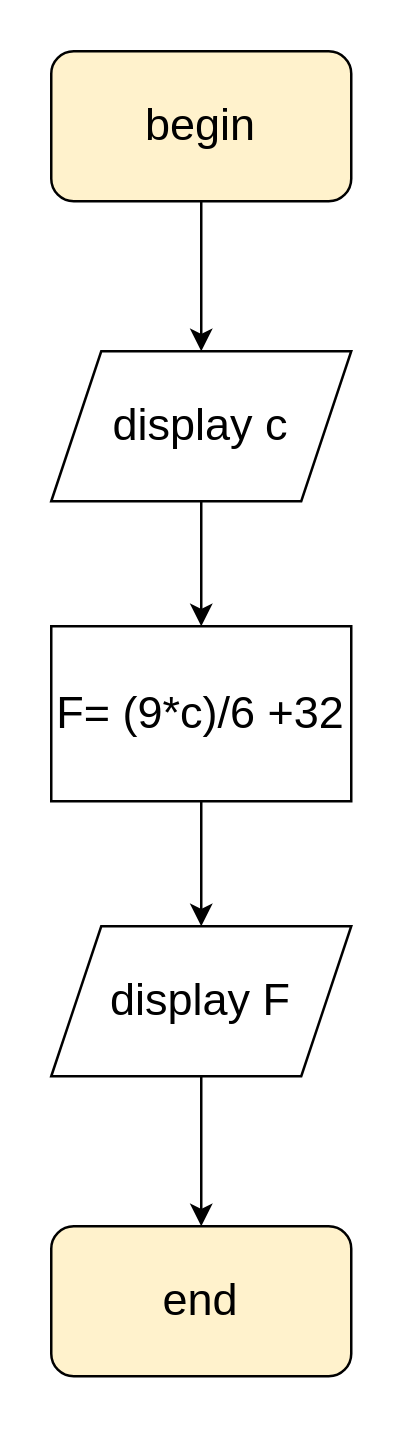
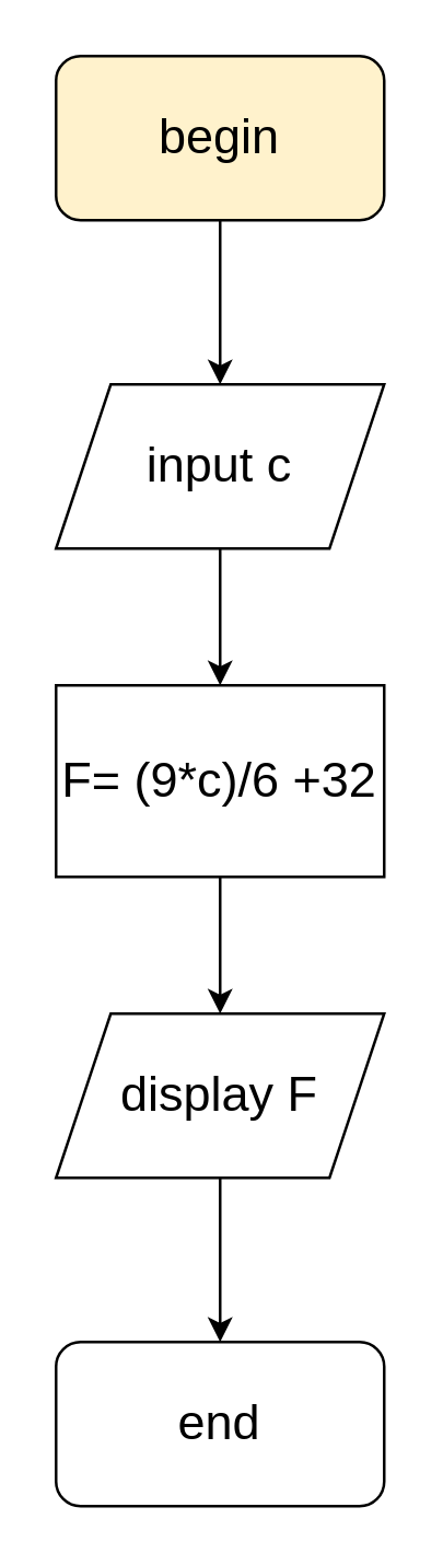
- <mxCell id="3" value="&lt;font style=&quot;font-size: 18px;&quot;&gt;display c&lt;/font&gt;" style="shape=parallelogram;perimeter=parallelogramPerimeter;whiteSpace=wrap;html=1;fixedSize=1;" vertex="1" parent="1"><mxGeometry x="20" y="140" width="120" height="60" as="geometry" /></mxCell>
+ <mxCell id="3" value="&lt;font style=&quot;font-size: 18px;&quot;&gt;input c&lt;/font&gt;" style="shape=parallelogram;perimeter=parallelogramPerimeter;whiteSpace=wrap;html=1;fixedSize=1;" vertex="1" parent="1"><mxGeometry x="20" y="140" width="120" height="60" as="geometry" /></mxCell>
- <mxCell id="10" value="end" style="rounded=1;whiteSpace=wrap;html=1;fontSize=18;fillColor=#fff2cc;" vertex="1" parent="1"><mxGeometry x="20" y="490" width="120" height="60" as="geometry" /></mxCell>
+ <mxCell id="10" value="end" style="rounded=1;whiteSpace=wrap;html=1;fontSize=18;" vertex="1" parent="1"><mxGeometry x="20" y="490" width="120" height="60" as="geometry" /></mxCell>
